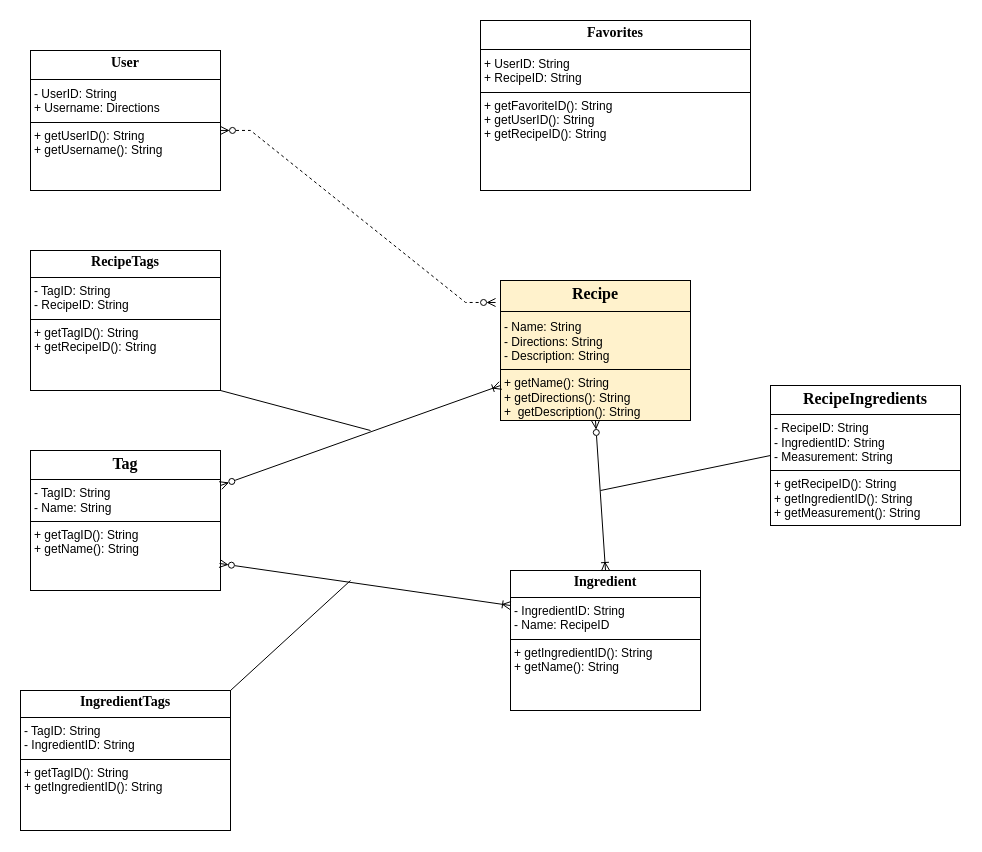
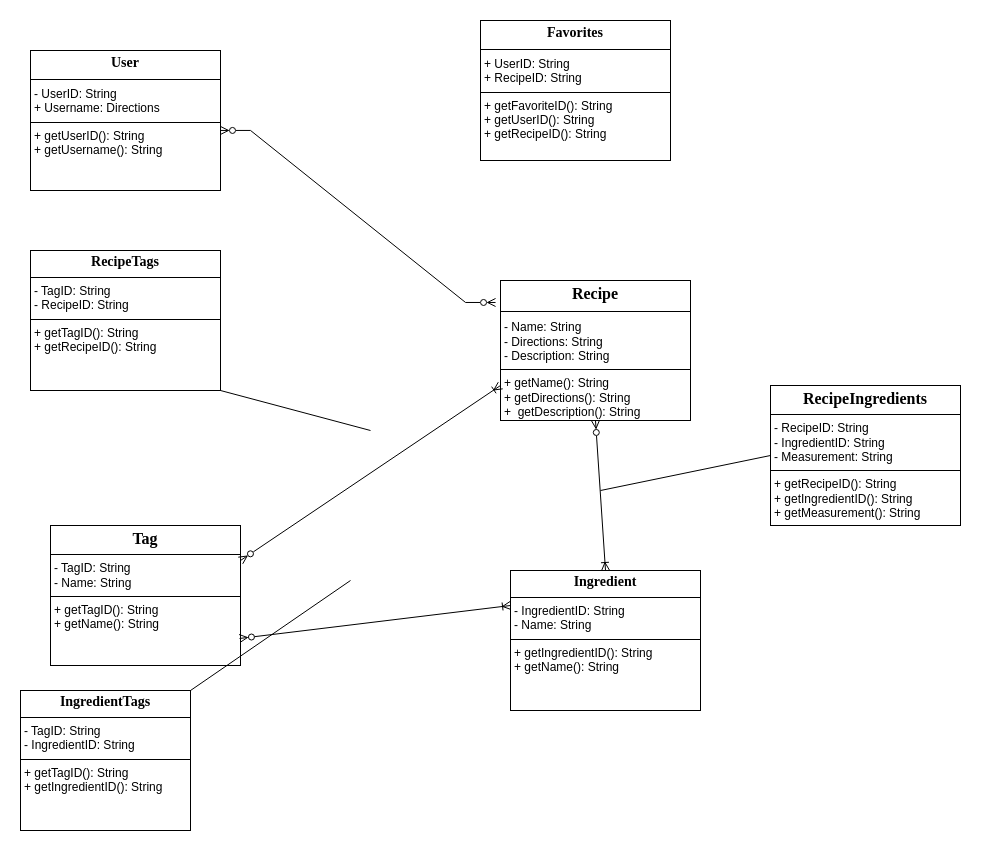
- <mxCell id="3" value="&lt;p style=&quot;margin: 4px 0px 0px; text-align: center; font-size: 14px;&quot;&gt;&lt;font style=&quot;font-size: 14px;&quot;&gt;&lt;b style=&quot;&quot;&gt;&lt;font style=&quot;font-size: 14px;&quot; face=&quot;Times New Roman&quot;&gt;Favorites&lt;/font&gt;&lt;/b&gt;&lt;br&gt;&lt;/font&gt;&lt;/p&gt;&lt;hr size=&quot;1&quot; style=&quot;border-style: solid; font-size: 14px;&quot;&gt;&lt;p style=&quot;margin:0px;margin-left:4px;&quot;&gt;&lt;span style=&quot;background-color: initial;&quot;&gt;+ UserID: String&lt;/span&gt;&lt;br&gt;&lt;/p&gt;&lt;p style=&quot;margin:0px;margin-left:4px;&quot;&gt;+&amp;nbsp;RecipeID: String&lt;/p&gt;&lt;hr size=&quot;1&quot; style=&quot;border-style:solid;&quot;&gt;&lt;p style=&quot;margin:0px;margin-left:4px;&quot;&gt;+ getFavoriteID(): String&lt;br&gt;+ getUserID(): String&lt;/p&gt;&lt;p style=&quot;margin:0px;margin-left:4px;&quot;&gt;+&amp;nbsp;getRecipeID(): String&lt;/p&gt;" style="verticalAlign=top;align=left;overflow=fill;html=1;whiteSpace=wrap;" parent="1" vertex="1"><mxGeometry x="480" y="20" width="270" height="170" as="geometry" /></mxCell>
+ <mxCell id="3" value="&lt;p style=&quot;margin: 4px 0px 0px; text-align: center; font-size: 14px;&quot;&gt;&lt;font style=&quot;font-size: 14px;&quot;&gt;&lt;b style=&quot;&quot;&gt;&lt;font style=&quot;font-size: 14px;&quot; face=&quot;Times New Roman&quot;&gt;Favorites&lt;/font&gt;&lt;/b&gt;&lt;br&gt;&lt;/font&gt;&lt;/p&gt;&lt;hr size=&quot;1&quot; style=&quot;border-style: solid; font-size: 14px;&quot;&gt;&lt;p style=&quot;margin:0px;margin-left:4px;&quot;&gt;&lt;span style=&quot;background-color: initial;&quot;&gt;+ UserID: String&lt;/span&gt;&lt;br&gt;&lt;/p&gt;&lt;p style=&quot;margin:0px;margin-left:4px;&quot;&gt;+&amp;nbsp;RecipeID: String&lt;/p&gt;&lt;hr size=&quot;1&quot; style=&quot;border-style:solid;&quot;&gt;&lt;p style=&quot;margin:0px;margin-left:4px;&quot;&gt;+ getFavoriteID(): String&lt;br&gt;+ getUserID(): String&lt;/p&gt;&lt;p style=&quot;margin:0px;margin-left:4px;&quot;&gt;+&amp;nbsp;getRecipeID(): String&lt;/p&gt;" style="verticalAlign=top;align=left;overflow=fill;html=1;whiteSpace=wrap;" parent="1" vertex="1"><mxGeometry x="480" y="20" width="190" height="140" as="geometry" /></mxCell>
- <mxCell id="10" value="" style="edgeStyle=entityRelationEdgeStyle;fontSize=12;html=1;endArrow=ERzeroToMany;rounded=0;exitX=1;exitY=0.571;exitDx=0;exitDy=0;exitPerimeter=0;entryX=-0.026;entryY=0.157;entryDx=0;entryDy=0;entryPerimeter=0;startArrow=ERzeroToMany;startFill=0;endFill=0;dashed=1;" parent="1" source="2" edge="1" target="4"><mxGeometry width="100" height="100" relative="1" as="geometry"><mxPoint x="400" y="210" as="sourcePoint" /><mxPoint x="500" y="110" as="targetPoint" /><Array as="points"><mxPoint x="440" y="150" /></Array></mxGeometry></mxCell>
+ <mxCell id="10" value="" style="edgeStyle=entityRelationEdgeStyle;fontSize=12;html=1;endArrow=ERzeroToMany;rounded=0;exitX=1;exitY=0.571;exitDx=0;exitDy=0;exitPerimeter=0;entryX=-0.026;entryY=0.157;entryDx=0;entryDy=0;entryPerimeter=0;startArrow=ERzeroToMany;startFill=0;endFill=0;" parent="1" source="2" edge="1" target="4"><mxGeometry width="100" height="100" relative="1" as="geometry"><mxPoint x="400" y="210" as="sourcePoint" /><mxPoint x="500" y="110" as="targetPoint" /><Array as="points"><mxPoint x="440" y="150" /></Array></mxGeometry></mxCell>
- <mxCell id="4" value="&lt;p style=&quot;margin: 4px 0px 0px; text-align: center;&quot;&gt;&lt;font face=&quot;Times New Roman&quot;&gt;&lt;span style=&quot;font-size: 16px;&quot;&gt;&lt;b&gt;Recipe&lt;/b&gt;&lt;/span&gt;&lt;/font&gt;&lt;br&gt;&lt;/p&gt;&lt;hr size=&quot;1&quot; style=&quot;border-style: solid; font-size: 16px;&quot;&gt;&lt;p style=&quot;margin:0px;margin-left:4px;&quot;&gt;- Name: String&lt;/p&gt;&lt;p style=&quot;margin:0px;margin-left:4px;&quot;&gt;- Directions: String&lt;/p&gt;&lt;p style=&quot;margin:0px;margin-left:4px;&quot;&gt;- Description: String&lt;/p&gt;&lt;hr size=&quot;1&quot; style=&quot;border-style:solid;&quot;&gt;&lt;p style=&quot;margin:0px;margin-left:4px;&quot;&gt;+ getName(): String&lt;br&gt;+ getDirections(): String&lt;/p&gt;&lt;p style=&quot;margin:0px;margin-left:4px;&quot;&gt;+&amp;nbsp;&amp;nbsp;getDescription(): String&lt;/p&gt;" style="verticalAlign=top;align=left;overflow=fill;html=1;whiteSpace=wrap;fillColor=#fff2cc;" parent="1" vertex="1"><mxGeometry x="500" y="280" width="190" height="140" as="geometry" /></mxCell>
+ <mxCell id="4" value="&lt;p style=&quot;margin: 4px 0px 0px; text-align: center;&quot;&gt;&lt;font face=&quot;Times New Roman&quot;&gt;&lt;span style=&quot;font-size: 16px;&quot;&gt;&lt;b&gt;Recipe&lt;/b&gt;&lt;/span&gt;&lt;/font&gt;&lt;br&gt;&lt;/p&gt;&lt;hr size=&quot;1&quot; style=&quot;border-style: solid; font-size: 16px;&quot;&gt;&lt;p style=&quot;margin:0px;margin-left:4px;&quot;&gt;- Name: String&lt;/p&gt;&lt;p style=&quot;margin:0px;margin-left:4px;&quot;&gt;- Directions: String&lt;/p&gt;&lt;p style=&quot;margin:0px;margin-left:4px;&quot;&gt;- Description: String&lt;/p&gt;&lt;hr size=&quot;1&quot; style=&quot;border-style:solid;&quot;&gt;&lt;p style=&quot;margin:0px;margin-left:4px;&quot;&gt;+ getName(): String&lt;br&gt;+ getDirections(): String&lt;/p&gt;&lt;p style=&quot;margin:0px;margin-left:4px;&quot;&gt;+&amp;nbsp;&amp;nbsp;getDescription(): String&lt;/p&gt;" style="verticalAlign=top;align=left;overflow=fill;html=1;whiteSpace=wrap;" parent="1" vertex="1"><mxGeometry x="500" y="280" width="190" height="140" as="geometry" /></mxCell>
- <mxCell id="7" value="&lt;p style=&quot;margin:0px;margin-top:4px;text-align:center;&quot;&gt;&lt;font size=&quot;1&quot; style=&quot;&quot; face=&quot;Times New Roman&quot;&gt;&lt;b style=&quot;font-size: 16px;&quot;&gt;Tag&lt;/b&gt;&lt;/font&gt;&lt;/p&gt;&lt;hr size=&quot;1&quot; style=&quot;border-style:solid;&quot;&gt;&lt;p style=&quot;margin:0px;margin-left:4px;&quot;&gt;- TagID: String&lt;br&gt;- Name: String&lt;/p&gt;&lt;hr size=&quot;1&quot; style=&quot;border-style:solid;&quot;&gt;&lt;p style=&quot;margin:0px;margin-left:4px;&quot;&gt;+ getTagID(): String&lt;br&gt;+ getName(): String&lt;/p&gt;" style="verticalAlign=top;align=left;overflow=fill;html=1;whiteSpace=wrap;" parent="1" vertex="1"><mxGeometry x="30" y="450" width="190" height="140" as="geometry" /></mxCell>
+ <mxCell id="7" value="&lt;p style=&quot;margin:0px;margin-top:4px;text-align:center;&quot;&gt;&lt;font size=&quot;1&quot; style=&quot;&quot; face=&quot;Times New Roman&quot;&gt;&lt;b style=&quot;font-size: 16px;&quot;&gt;Tag&lt;/b&gt;&lt;/font&gt;&lt;/p&gt;&lt;hr size=&quot;1&quot; style=&quot;border-style:solid;&quot;&gt;&lt;p style=&quot;margin:0px;margin-left:4px;&quot;&gt;- TagID: String&lt;br&gt;- Name: String&lt;/p&gt;&lt;hr size=&quot;1&quot; style=&quot;border-style:solid;&quot;&gt;&lt;p style=&quot;margin:0px;margin-left:4px;&quot;&gt;+ getTagID(): String&lt;br&gt;+ getName(): String&lt;/p&gt;" style="verticalAlign=top;align=left;overflow=fill;html=1;whiteSpace=wrap;" parent="1" vertex="1"><mxGeometry x="50" y="525" width="190" height="140" as="geometry" /></mxCell>
- <mxCell id="6" value="&lt;p style=&quot;margin:0px;margin-top:4px;text-align:center;&quot;&gt;&lt;font face=&quot;Times New Roman&quot; style=&quot;font-size: 14px;&quot;&gt;&lt;b style=&quot;&quot;&gt;Ingredient&lt;/b&gt;&lt;/font&gt;&lt;br&gt;&lt;/p&gt;&lt;hr size=&quot;1&quot; style=&quot;border-style:solid;&quot;&gt;&lt;p style=&quot;margin:0px;margin-left:4px;&quot;&gt;- IngredientID: String&lt;/p&gt;&lt;p style=&quot;margin:0px;margin-left:4px;&quot;&gt;- Name: RecipeID&lt;/p&gt;&lt;hr size=&quot;1&quot; style=&quot;border-style:solid;&quot;&gt;&lt;p style=&quot;margin:0px;margin-left:4px;&quot;&gt;+ getIngredientID(): String&lt;/p&gt;&lt;p style=&quot;margin:0px;margin-left:4px;&quot;&gt;+ getName(): String&lt;/p&gt;" style="verticalAlign=top;align=left;overflow=fill;html=1;whiteSpace=wrap;" parent="1" vertex="1"><mxGeometry x="510" y="570" width="190" height="140" as="geometry" /></mxCell>
+ <mxCell id="6" value="&lt;p style=&quot;margin:0px;margin-top:4px;text-align:center;&quot;&gt;&lt;font face=&quot;Times New Roman&quot; style=&quot;font-size: 14px;&quot;&gt;&lt;b style=&quot;&quot;&gt;Ingredient&lt;/b&gt;&lt;/font&gt;&lt;br&gt;&lt;/p&gt;&lt;hr size=&quot;1&quot; style=&quot;border-style:solid;&quot;&gt;&lt;p style=&quot;margin:0px;margin-left:4px;&quot;&gt;- IngredientID: String&lt;/p&gt;&lt;p style=&quot;margin:0px;margin-left:4px;&quot;&gt;- Name: String&lt;/p&gt;&lt;hr size=&quot;1&quot; style=&quot;border-style:solid;&quot;&gt;&lt;p style=&quot;margin:0px;margin-left:4px;&quot;&gt;+ getIngredientID(): String&lt;/p&gt;&lt;p style=&quot;margin:0px;margin-left:4px;&quot;&gt;+ getName(): String&lt;/p&gt;" style="verticalAlign=top;align=left;overflow=fill;html=1;whiteSpace=wrap;" parent="1" vertex="1"><mxGeometry x="510" y="570" width="190" height="140" as="geometry" /></mxCell>
- <mxCell id="9" value="&lt;p style=&quot;margin:0px;margin-top:4px;text-align:center;&quot;&gt;&lt;b style=&quot;&quot;&gt;&lt;font style=&quot;font-size: 14px;&quot; face=&quot;Times New Roman&quot;&gt;IngredientTags&lt;/font&gt;&lt;/b&gt;&lt;br&gt;&lt;/p&gt;&lt;hr size=&quot;1&quot; style=&quot;border-style:solid;&quot;&gt;&lt;p style=&quot;margin:0px;margin-left:4px;&quot;&gt;- TagID: String&lt;br&gt;- IngredientID: String&lt;/p&gt;&lt;hr size=&quot;1&quot; style=&quot;border-style:solid;&quot;&gt;&lt;p style=&quot;margin:0px;margin-left:4px;&quot;&gt;+ getTagID(): String&lt;br&gt;+ getIngredientID(): String&lt;/p&gt;" style="verticalAlign=top;align=left;overflow=fill;html=1;whiteSpace=wrap;" parent="1" vertex="1"><mxGeometry x="20" y="690" width="210" height="140" as="geometry" /></mxCell>
+ <mxCell id="9" value="&lt;p style=&quot;margin:0px;margin-top:4px;text-align:center;&quot;&gt;&lt;b style=&quot;&quot;&gt;&lt;font style=&quot;font-size: 14px;&quot; face=&quot;Times New Roman&quot;&gt;IngredientTags&lt;/font&gt;&lt;/b&gt;&lt;br&gt;&lt;/p&gt;&lt;hr size=&quot;1&quot; style=&quot;border-style:solid;&quot;&gt;&lt;p style=&quot;margin:0px;margin-left:4px;&quot;&gt;- TagID: String&lt;br&gt;- IngredientID: String&lt;/p&gt;&lt;hr size=&quot;1&quot; style=&quot;border-style:solid;&quot;&gt;&lt;p style=&quot;margin:0px;margin-left:4px;&quot;&gt;+ getTagID(): String&lt;br&gt;+ getIngredientID(): String&lt;/p&gt;" style="verticalAlign=top;align=left;overflow=fill;html=1;whiteSpace=wrap;" parent="1" vertex="1"><mxGeometry x="20" y="690" width="170" height="140" as="geometry" /></mxCell>
